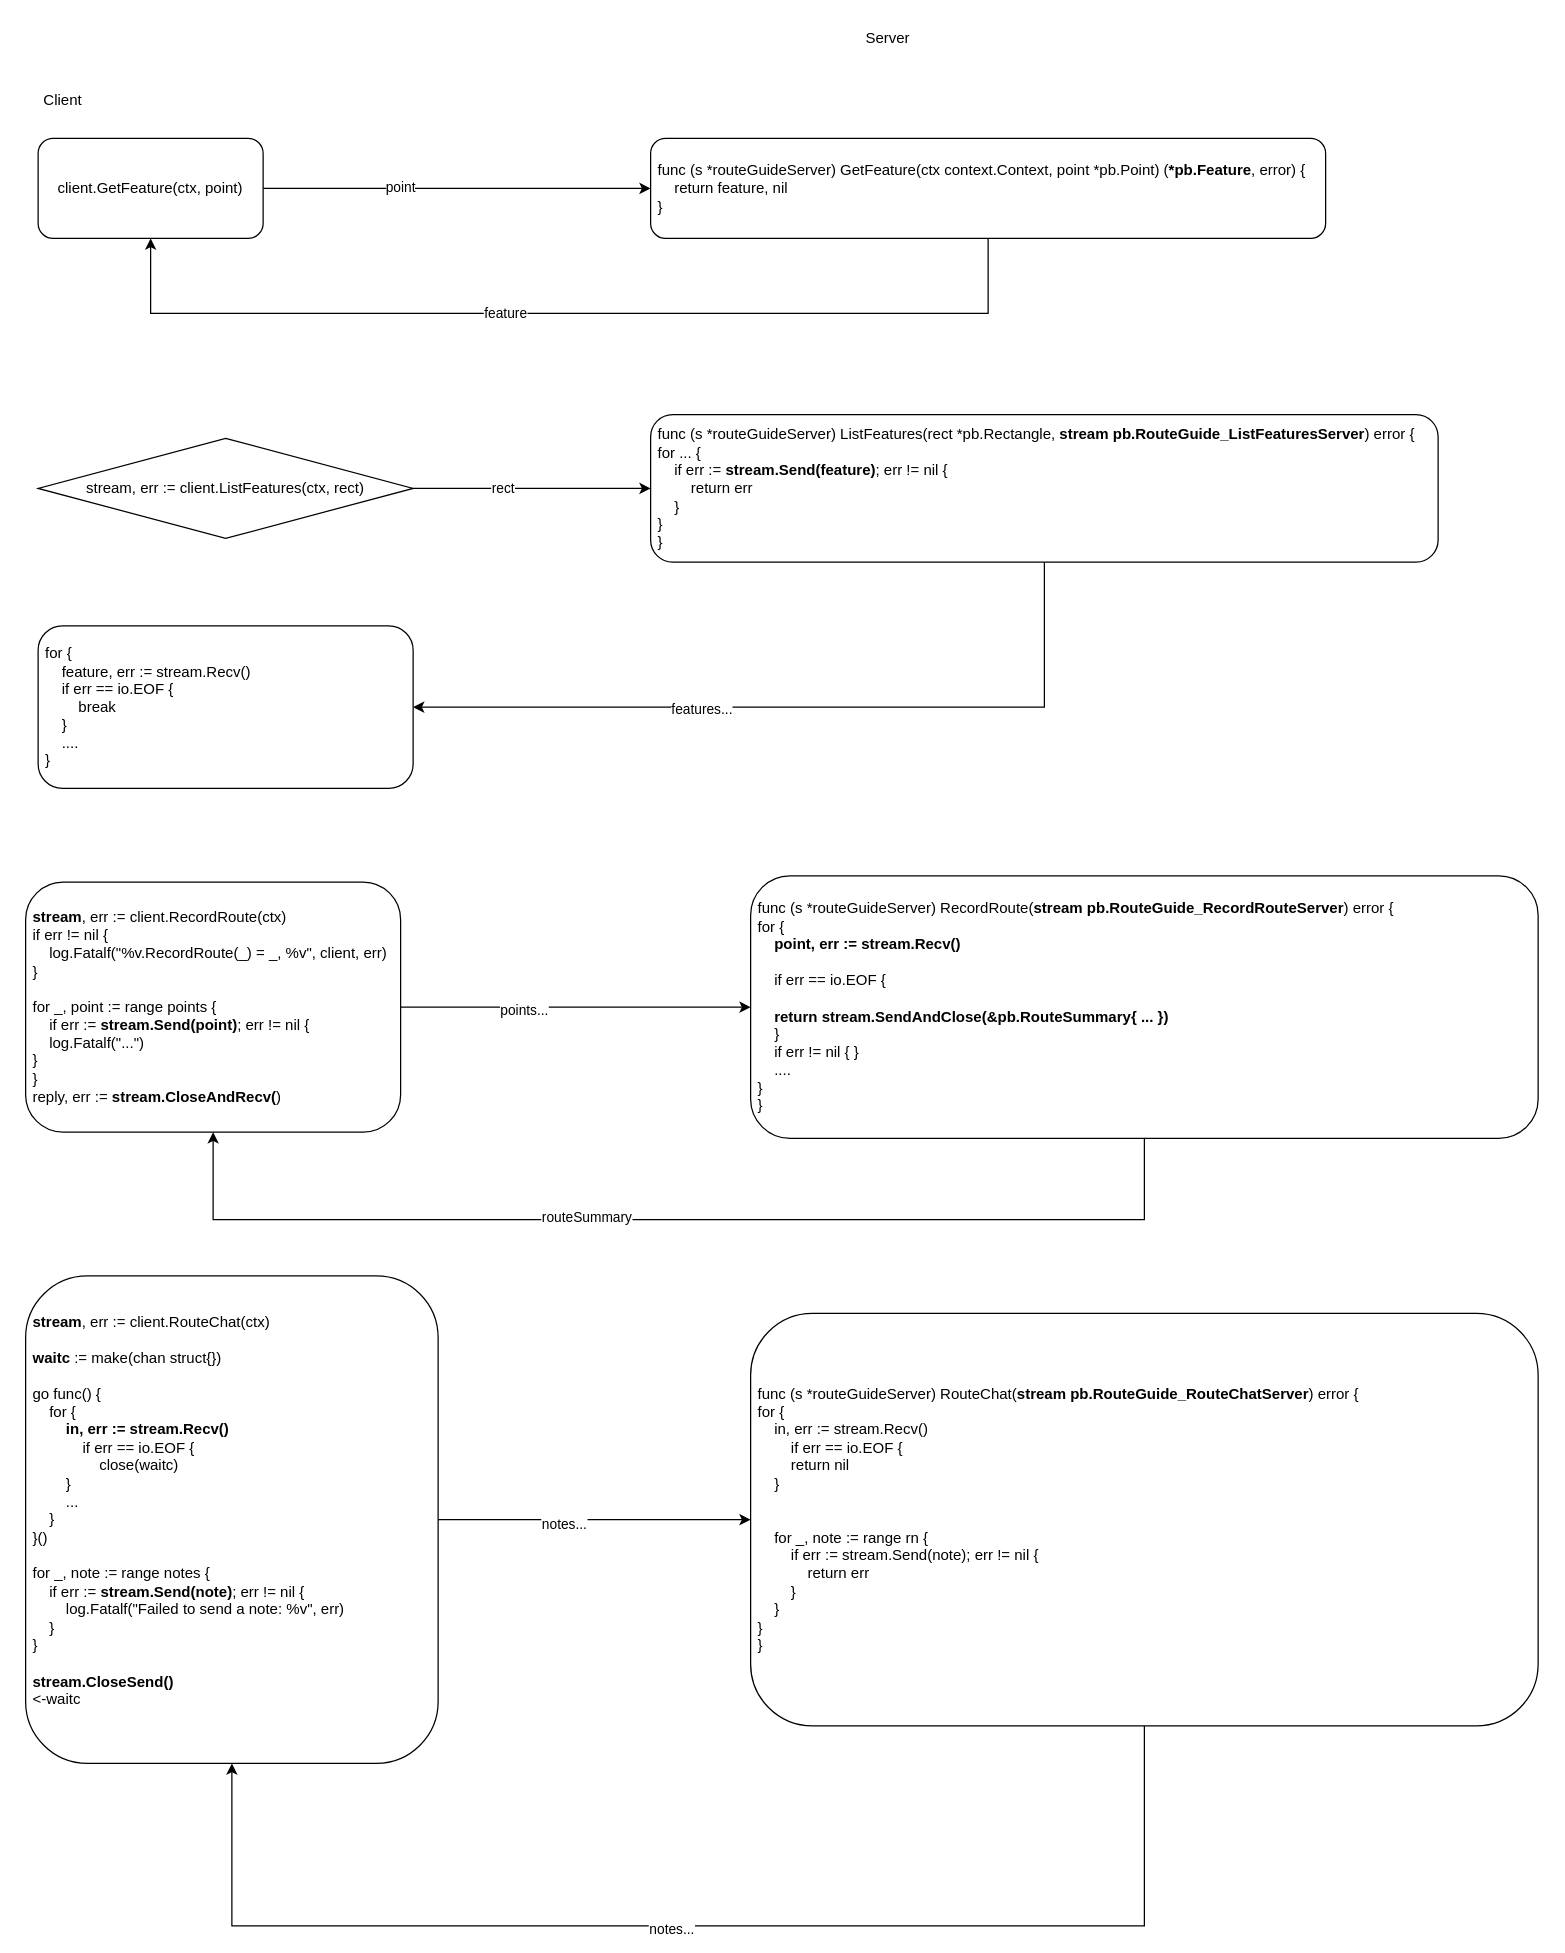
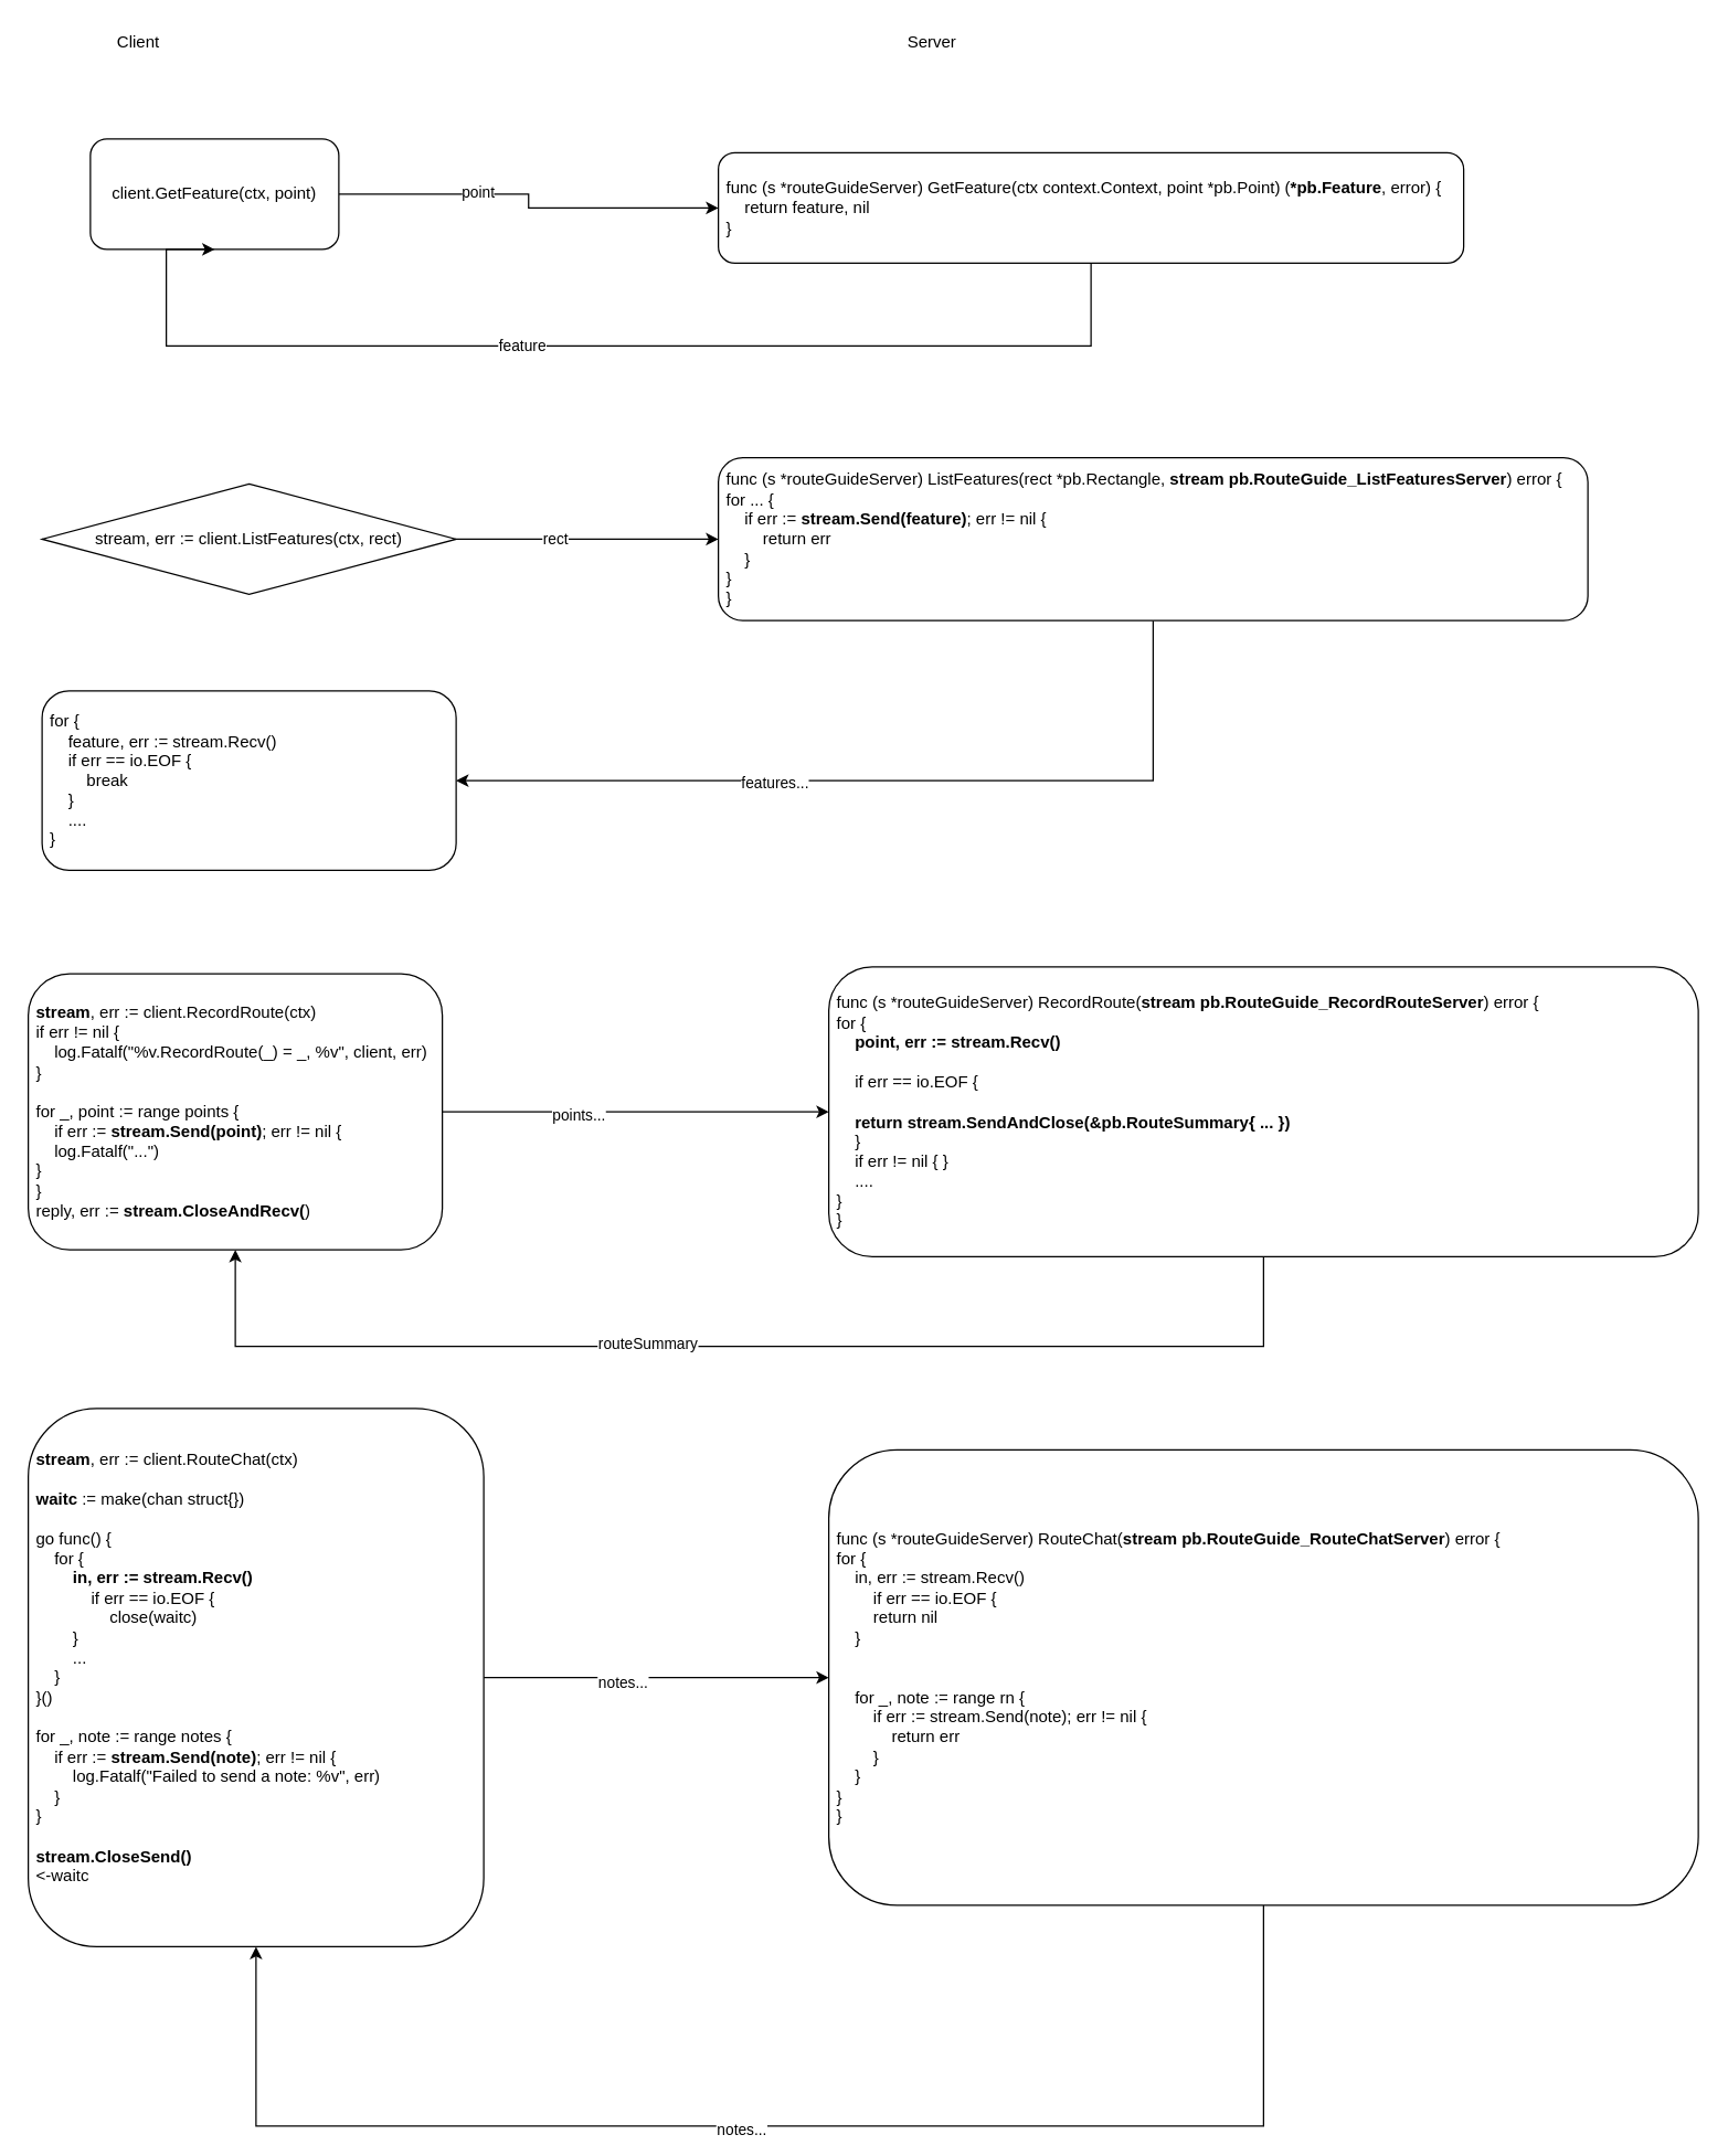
- <mxCell id="6" value="Server" style="text;html=1;strokeColor=none;fillColor=none;align=center;verticalAlign=middle;whiteSpace=wrap;rounded=0;" vertex="1" parent="1"><mxGeometry x="690" y="20" width="40" height="20" as="geometry" /></mxCell>
+ <mxCell id="6" value="Server" style="text;html=1;strokeColor=none;fillColor=none;align=center;verticalAlign=middle;whiteSpace=wrap;rounded=0;" vertex="1" parent="1"><mxGeometry x="655" y="20" width="40" height="20" as="geometry" /></mxCell>
- <mxCell id="5" value="Client" style="text;html=1;strokeColor=none;fillColor=none;align=center;verticalAlign=middle;whiteSpace=wrap;rounded=0;" vertex="1" parent="1"><mxGeometry x="30" y="70" width="40" height="20" as="geometry" /></mxCell>
+ <mxCell id="5" value="Client" style="text;html=1;strokeColor=none;fillColor=none;align=center;verticalAlign=middle;whiteSpace=wrap;rounded=0;" vertex="1" parent="1"><mxGeometry x="80" y="20" width="40" height="20" as="geometry" /></mxCell>
- <mxCell id="4" value="client.GetFeature(ctx, point)" style="rounded=1;whiteSpace=wrap;html=1;" vertex="1" parent="1"><mxGeometry x="30" y="110" width="180" height="80" as="geometry" /></mxCell>
+ <mxCell id="4" value="client.GetFeature(ctx, point)" style="rounded=1;whiteSpace=wrap;html=1;" vertex="1" parent="1"><mxGeometry x="65" y="100" width="180" height="80" as="geometry" /></mxCell>
